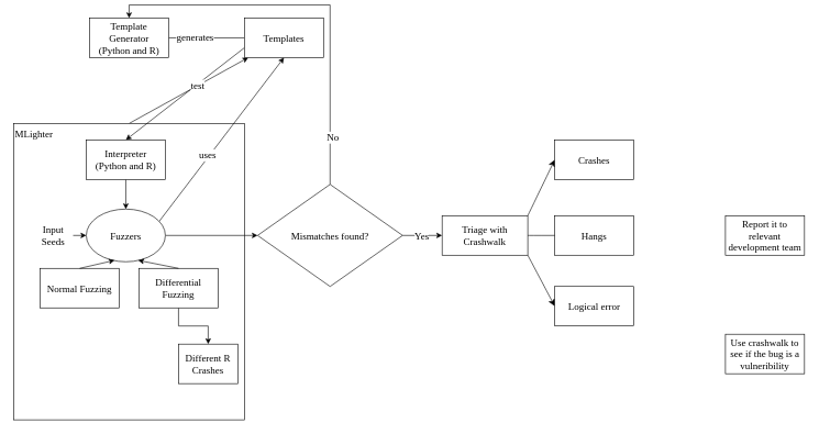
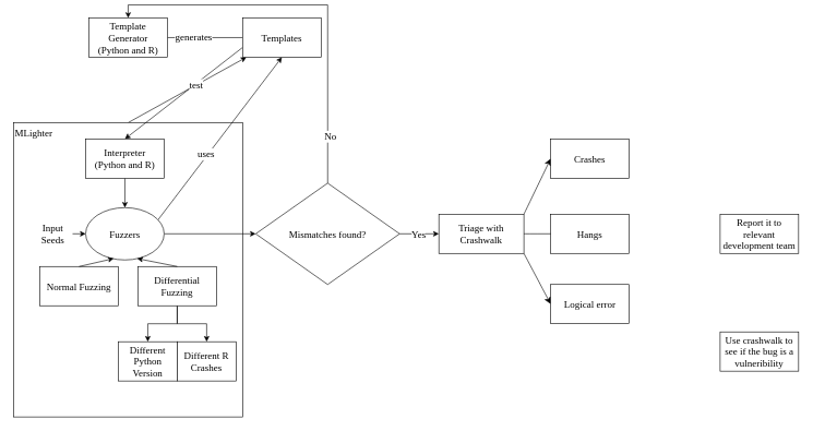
+ <mxCell id="19" value="" style="edgeStyle=orthogonalEdgeStyle;rounded=0;orthogonalLoop=1;jettySize=auto;html=1;fontSize=15;fontFamily=Times New Roman;" parent="1" source="21" target="24" edge="1"><mxGeometry relative="1" as="geometry" /></mxCell>
+ <mxCell id="24" value="Different Python Version" style="rounded=0;whiteSpace=wrap;html=1;fontSize=15;fontFamily=Times New Roman;" parent="1" vertex="1"><mxGeometry x="180" y="515" width="90" height="60" as="geometry" /></mxCell>
